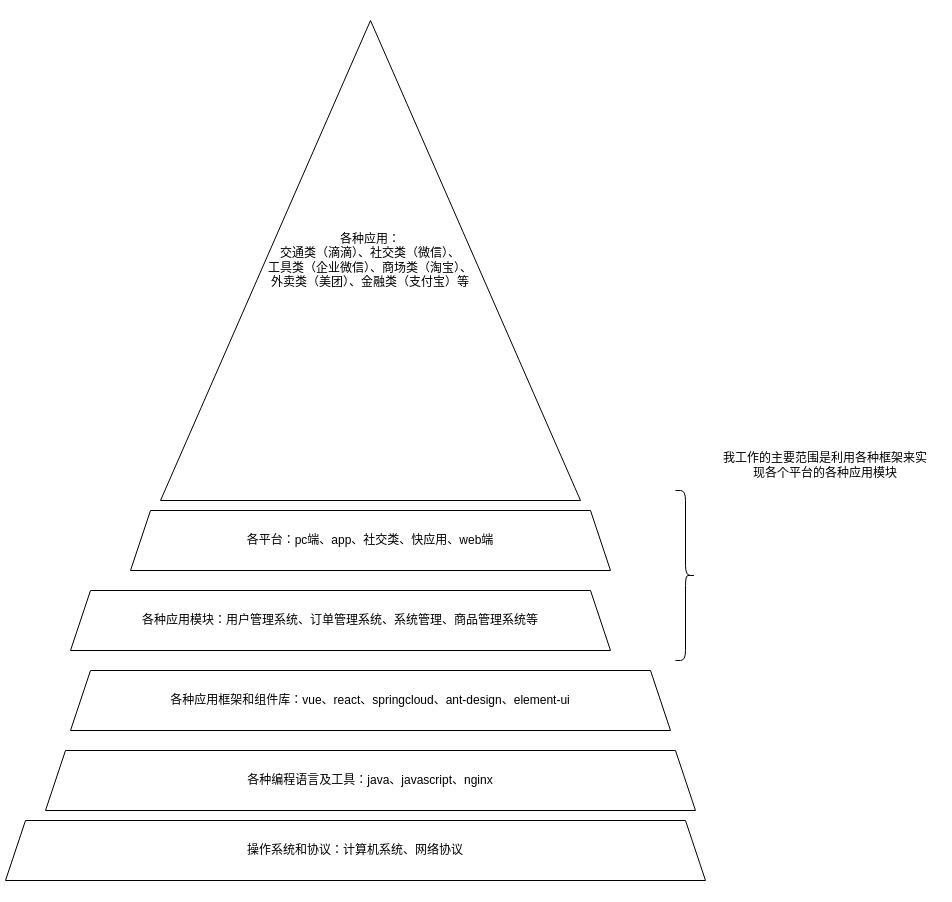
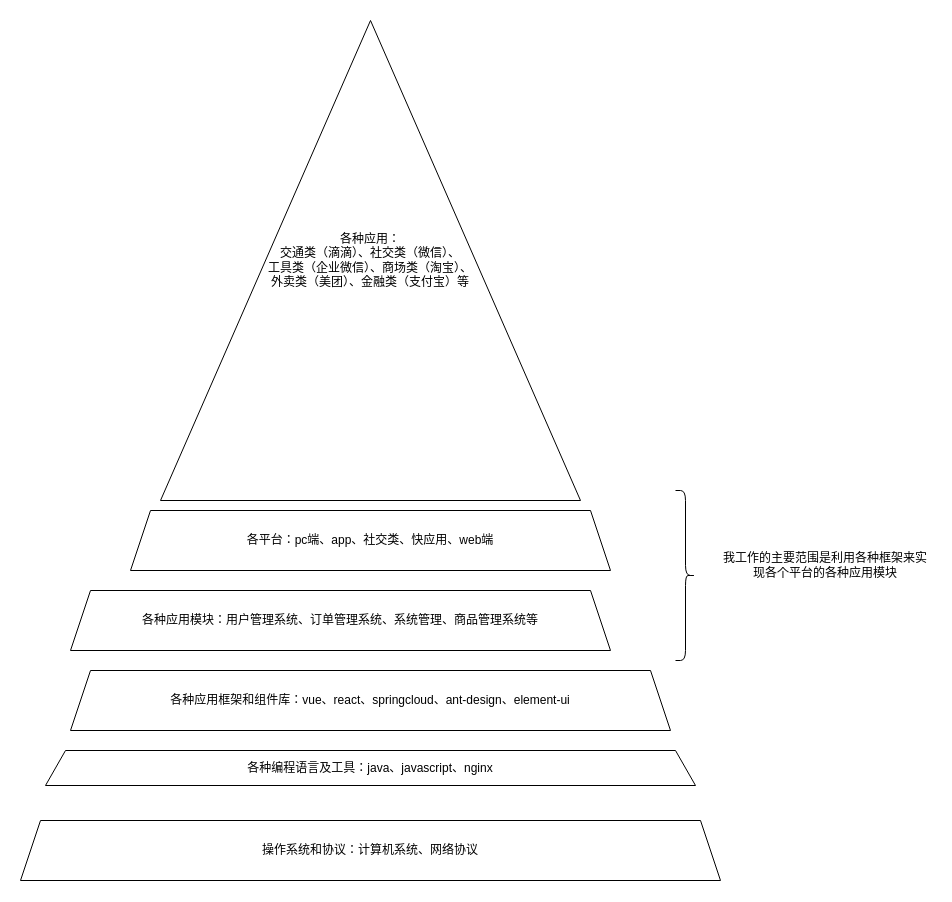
- <mxCell id="9" value="我工作的主要范围是利用各种框架来实现各个平台的各种应用模块" style="text;html=1;strokeColor=none;fillColor=none;align=center;verticalAlign=middle;whiteSpace=wrap;rounded=0;" parent="1" vertex="1"><mxGeometry x="720" y="420" width="210" height="90" as="geometry" /></mxCell>
+ <mxCell id="9" value="我工作的主要范围是利用各种框架来实现各个平台的各种应用模块" style="text;html=1;strokeColor=none;fillColor=none;align=center;verticalAlign=middle;whiteSpace=wrap;rounded=0;" parent="1" vertex="1"><mxGeometry x="720" y="520" width="210" height="90" as="geometry" /></mxCell>
- <mxCell id="3" value="各种编程语言及工具：java、javascript、nginx" style="shape=trapezoid;perimeter=trapezoidPerimeter;whiteSpace=wrap;html=1;fixedSize=1;" parent="1" vertex="1"><mxGeometry x="45" y="750" width="650" height="60" as="geometry" /></mxCell>
+ <mxCell id="3" value="各种编程语言及工具：java、javascript、nginx" style="shape=trapezoid;perimeter=trapezoidPerimeter;whiteSpace=wrap;html=1;fixedSize=1;" parent="1" vertex="1"><mxGeometry x="45" y="750" width="650" height="35" as="geometry" /></mxCell>
- <mxCell id="2" value="操作系统和协议：计算机系统、网络协议" style="shape=trapezoid;perimeter=trapezoidPerimeter;whiteSpace=wrap;html=1;fixedSize=1;" parent="1" vertex="1"><mxGeometry x="5" y="820" width="700" height="60" as="geometry" /></mxCell>
+ <mxCell id="2" value="操作系统和协议：计算机系统、网络协议" style="shape=trapezoid;perimeter=trapezoidPerimeter;whiteSpace=wrap;html=1;fixedSize=1;" parent="1" vertex="1"><mxGeometry x="20" y="820" width="700" height="60" as="geometry" /></mxCell>
